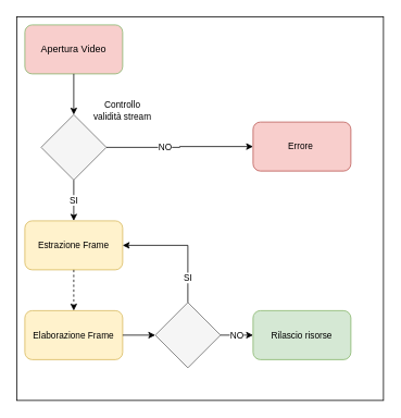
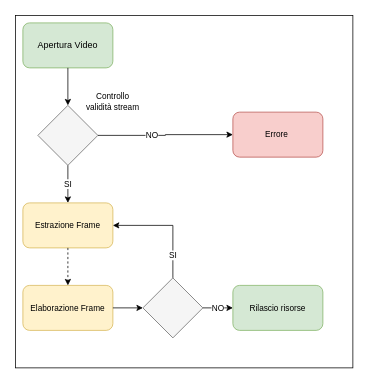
- <mxCell id="4" value="Apertura Video" style="rounded=1;whiteSpace=wrap;html=1;fillColor=#f8cecc;strokeColor=#82b366;" vertex="1" parent="3"><mxGeometry width="120" height="60" as="geometry" /></mxCell>
+ <mxCell id="4" value="Apertura Video" style="rounded=1;whiteSpace=wrap;html=1;fillColor=#d5e8d4;strokeColor=#82b366;" vertex="1" parent="3"><mxGeometry width="120" height="60" as="geometry" /></mxCell>
